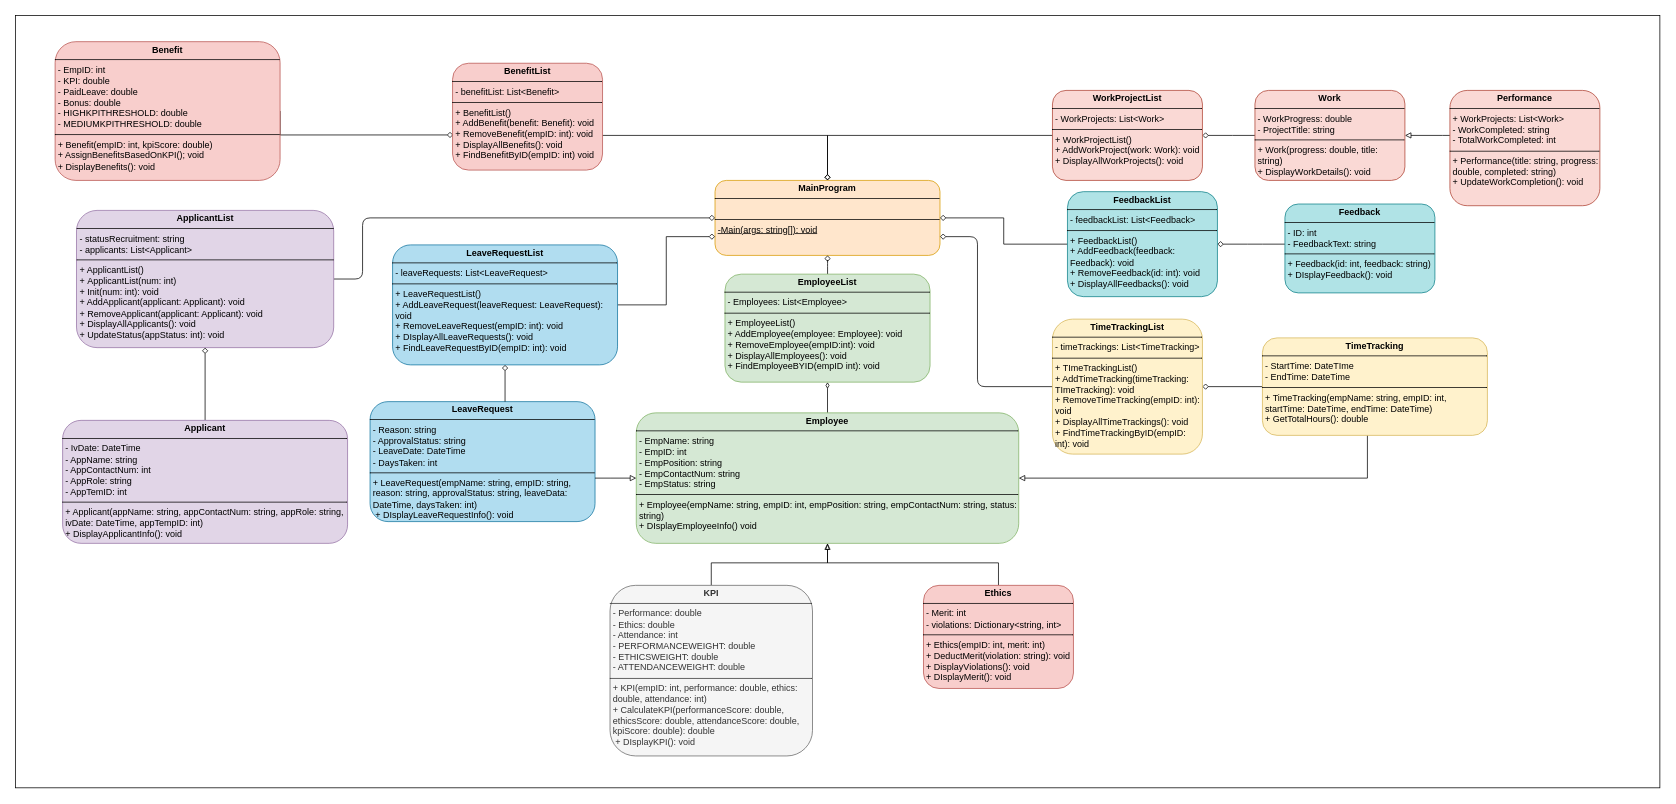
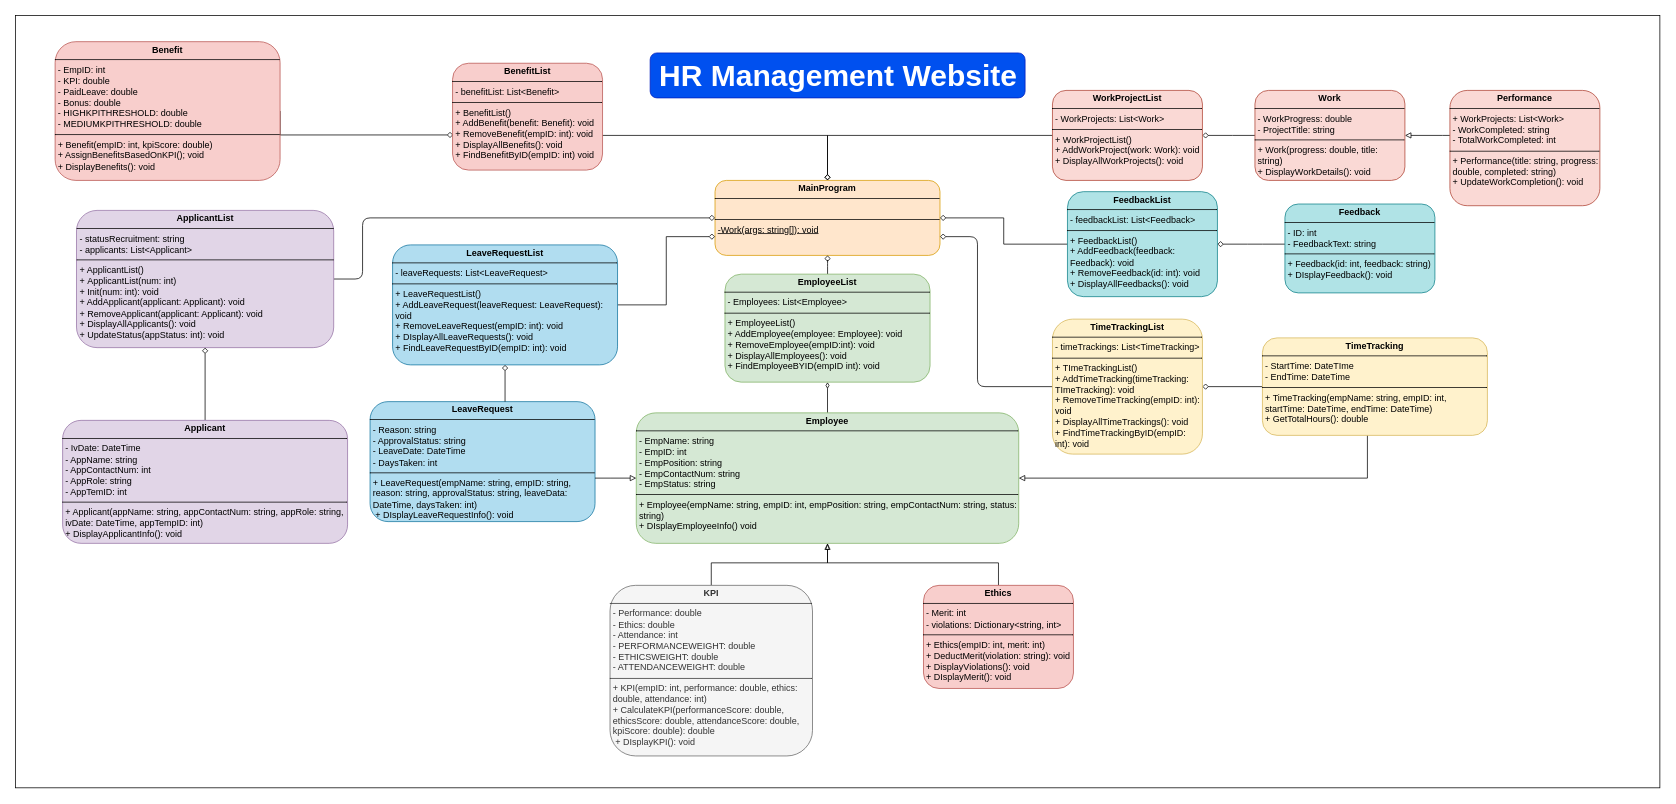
+ <mxCell id="4" value="&lt;font size=&quot;1&quot; style=&quot;&quot;&gt;&lt;b style=&quot;font-size: 40px;&quot;&gt;HR Management Website&lt;/b&gt;&lt;/font&gt;" style="text;html=1;align=center;verticalAlign=middle;resizable=0;points=[];autosize=1;strokeColor=#001DBC;fillColor=#0050ef;fontColor=#ffffff;rounded=1;" parent="1" vertex="1"><mxGeometry x="866.5" y="70" width="500" height="60" as="geometry" /></mxCell>
- <mxCell id="3" value="&lt;p style=&quot;margin:0px;margin-top:4px;text-align:center;&quot;&gt;&lt;b&gt;MainProgram&lt;/b&gt;&lt;/p&gt;&lt;hr size=&quot;1&quot; style=&quot;border-style:solid;&quot;&gt;&lt;p style=&quot;margin:0px;margin-left:4px;&quot;&gt;&lt;br&gt;&lt;/p&gt;&lt;hr size=&quot;1&quot; style=&quot;border-style:solid;&quot;&gt;&lt;p style=&quot;margin:0px;margin-left:4px;&quot;&gt;&lt;u&gt;-Main(args: string[]): void&lt;/u&gt;&lt;/p&gt;" style="verticalAlign=top;align=left;overflow=fill;html=1;whiteSpace=wrap;fillColor=#ffe6cc;strokeColor=#d79b00;rounded=1;" parent="1" vertex="1"><mxGeometry x="953" y="240" width="300" height="100" as="geometry" /></mxCell>
+ <mxCell id="3" value="&lt;p style=&quot;margin:0px;margin-top:4px;text-align:center;&quot;&gt;&lt;b&gt;MainProgram&lt;/b&gt;&lt;/p&gt;&lt;hr size=&quot;1&quot; style=&quot;border-style:solid;&quot;&gt;&lt;p style=&quot;margin:0px;margin-left:4px;&quot;&gt;&lt;br&gt;&lt;/p&gt;&lt;hr size=&quot;1&quot; style=&quot;border-style:solid;&quot;&gt;&lt;p style=&quot;margin:0px;margin-left:4px;&quot;&gt;&lt;u&gt;-Work(args: string[]): void&lt;/u&gt;&lt;/p&gt;" style="verticalAlign=top;align=left;overflow=fill;html=1;whiteSpace=wrap;fillColor=#ffe6cc;strokeColor=#d79b00;rounded=1;" parent="1" vertex="1"><mxGeometry x="953" y="240" width="300" height="100" as="geometry" /></mxCell>
